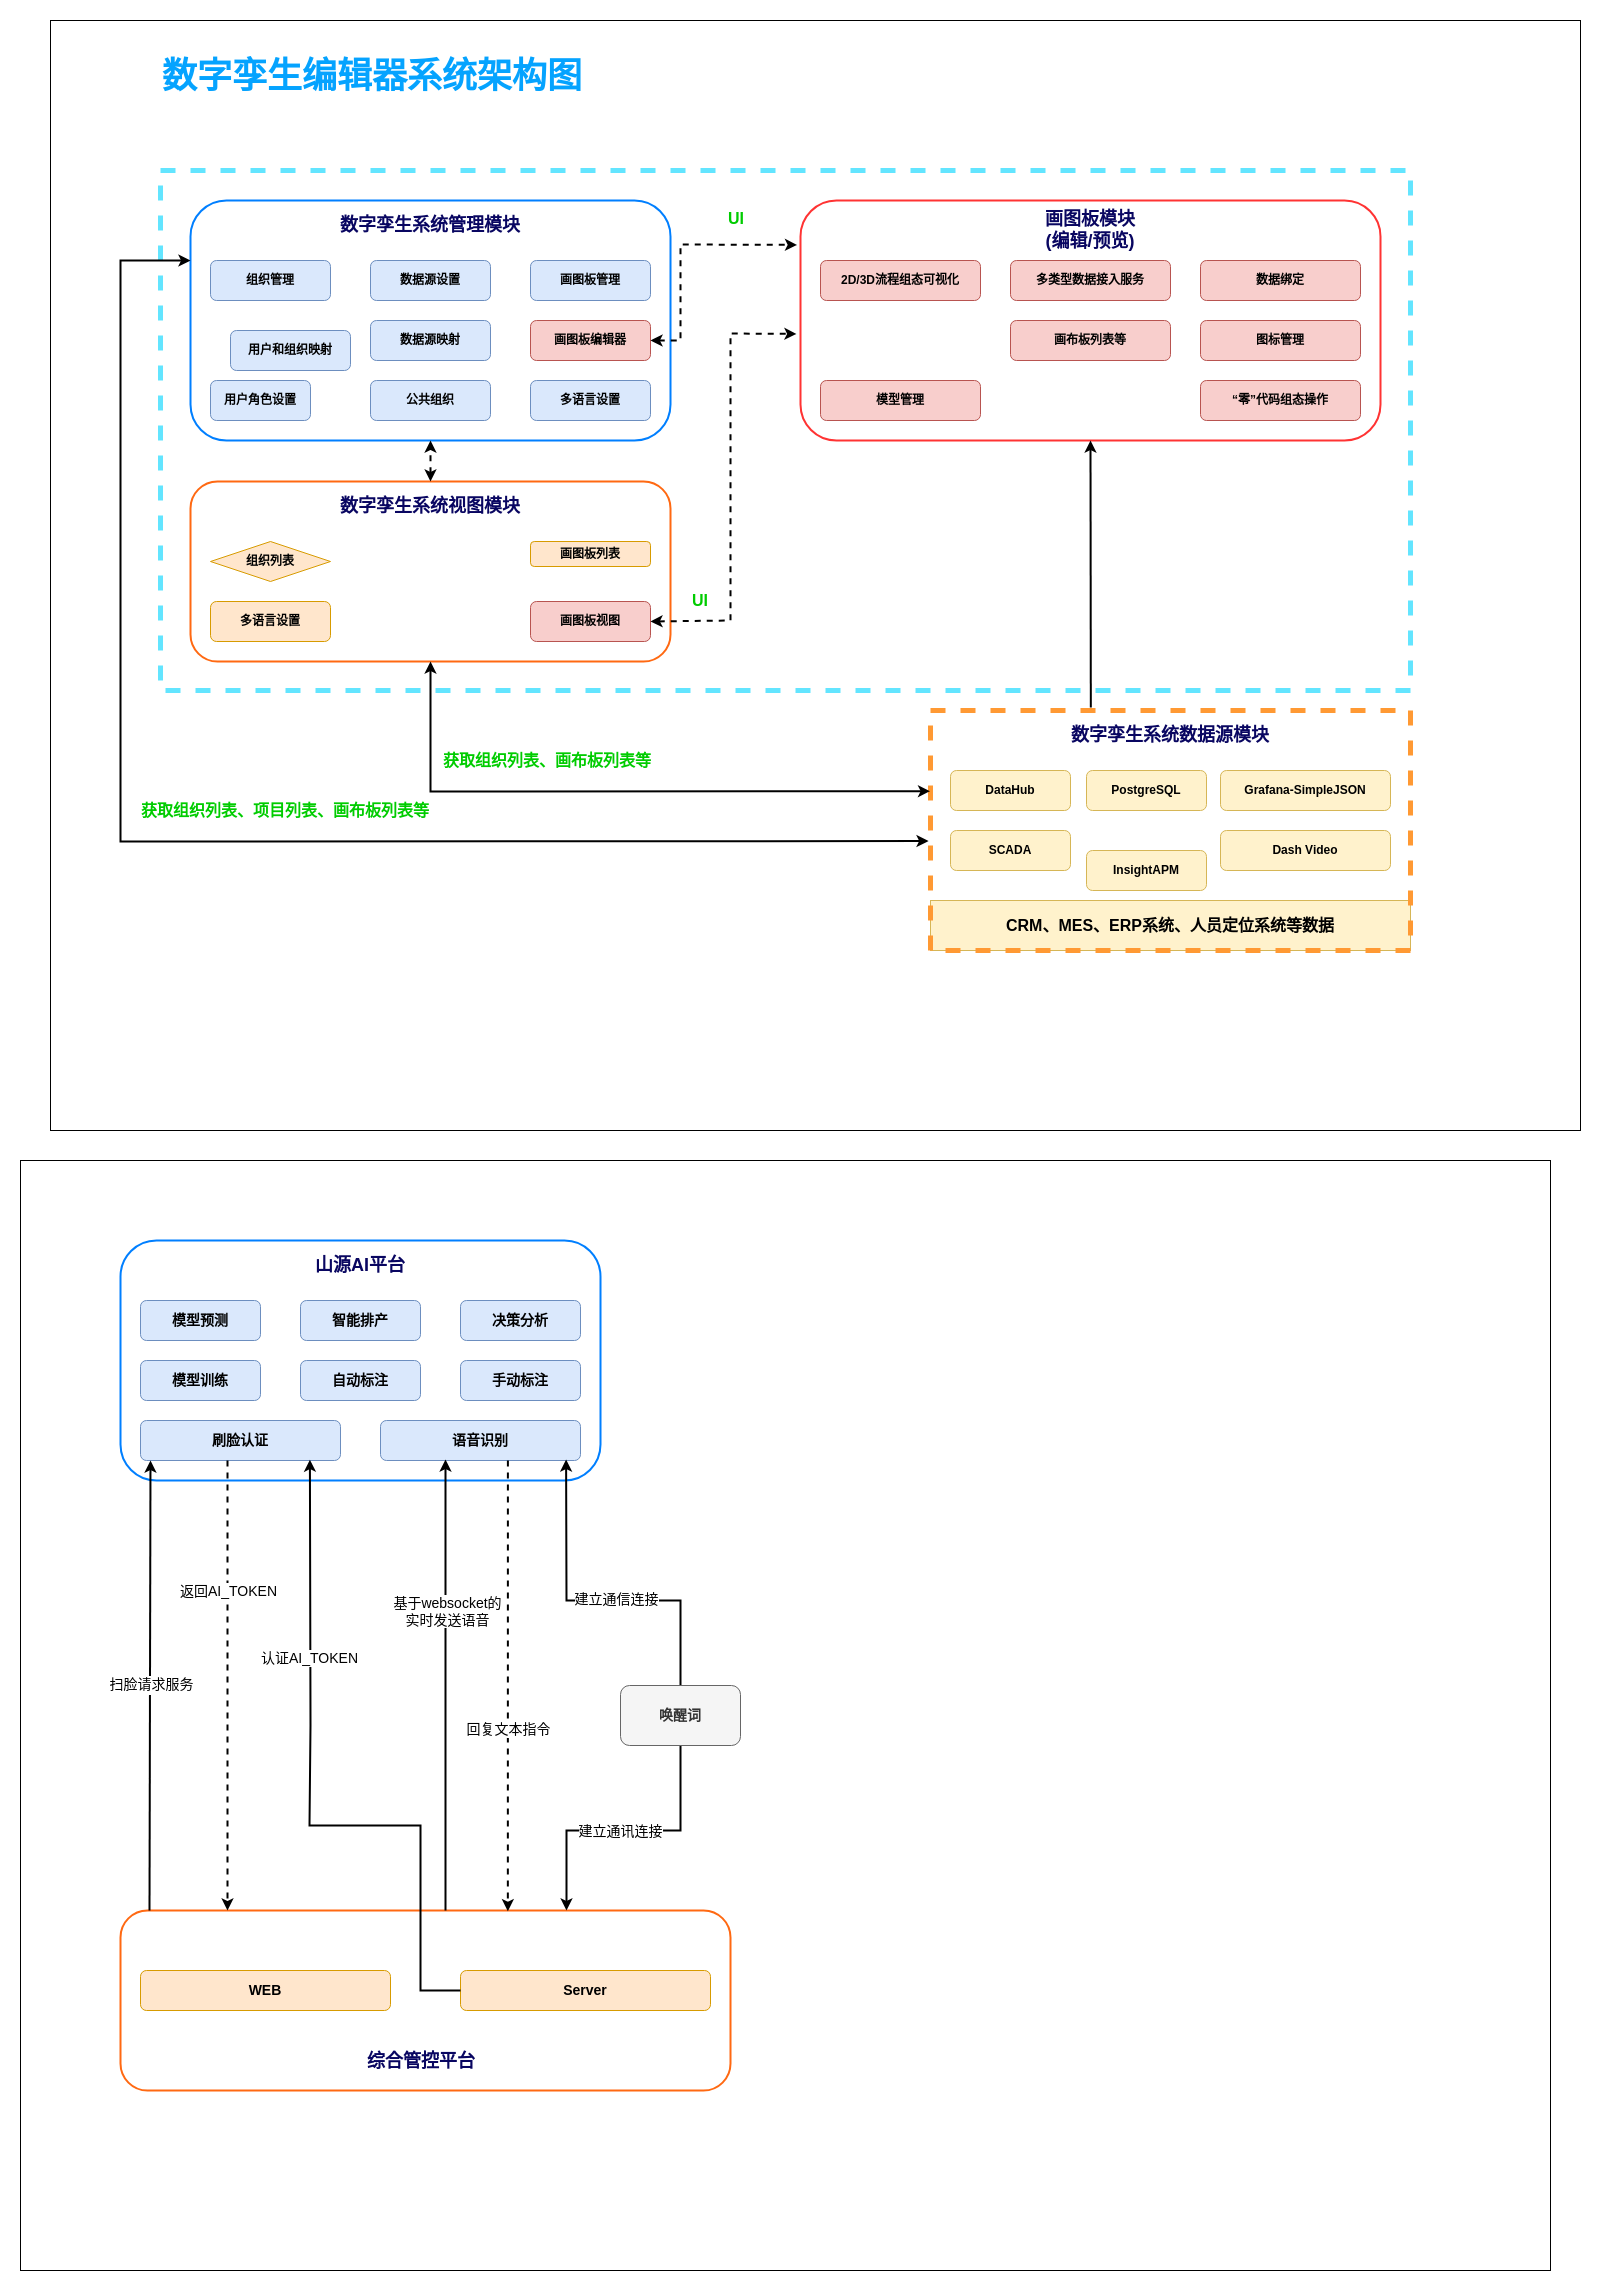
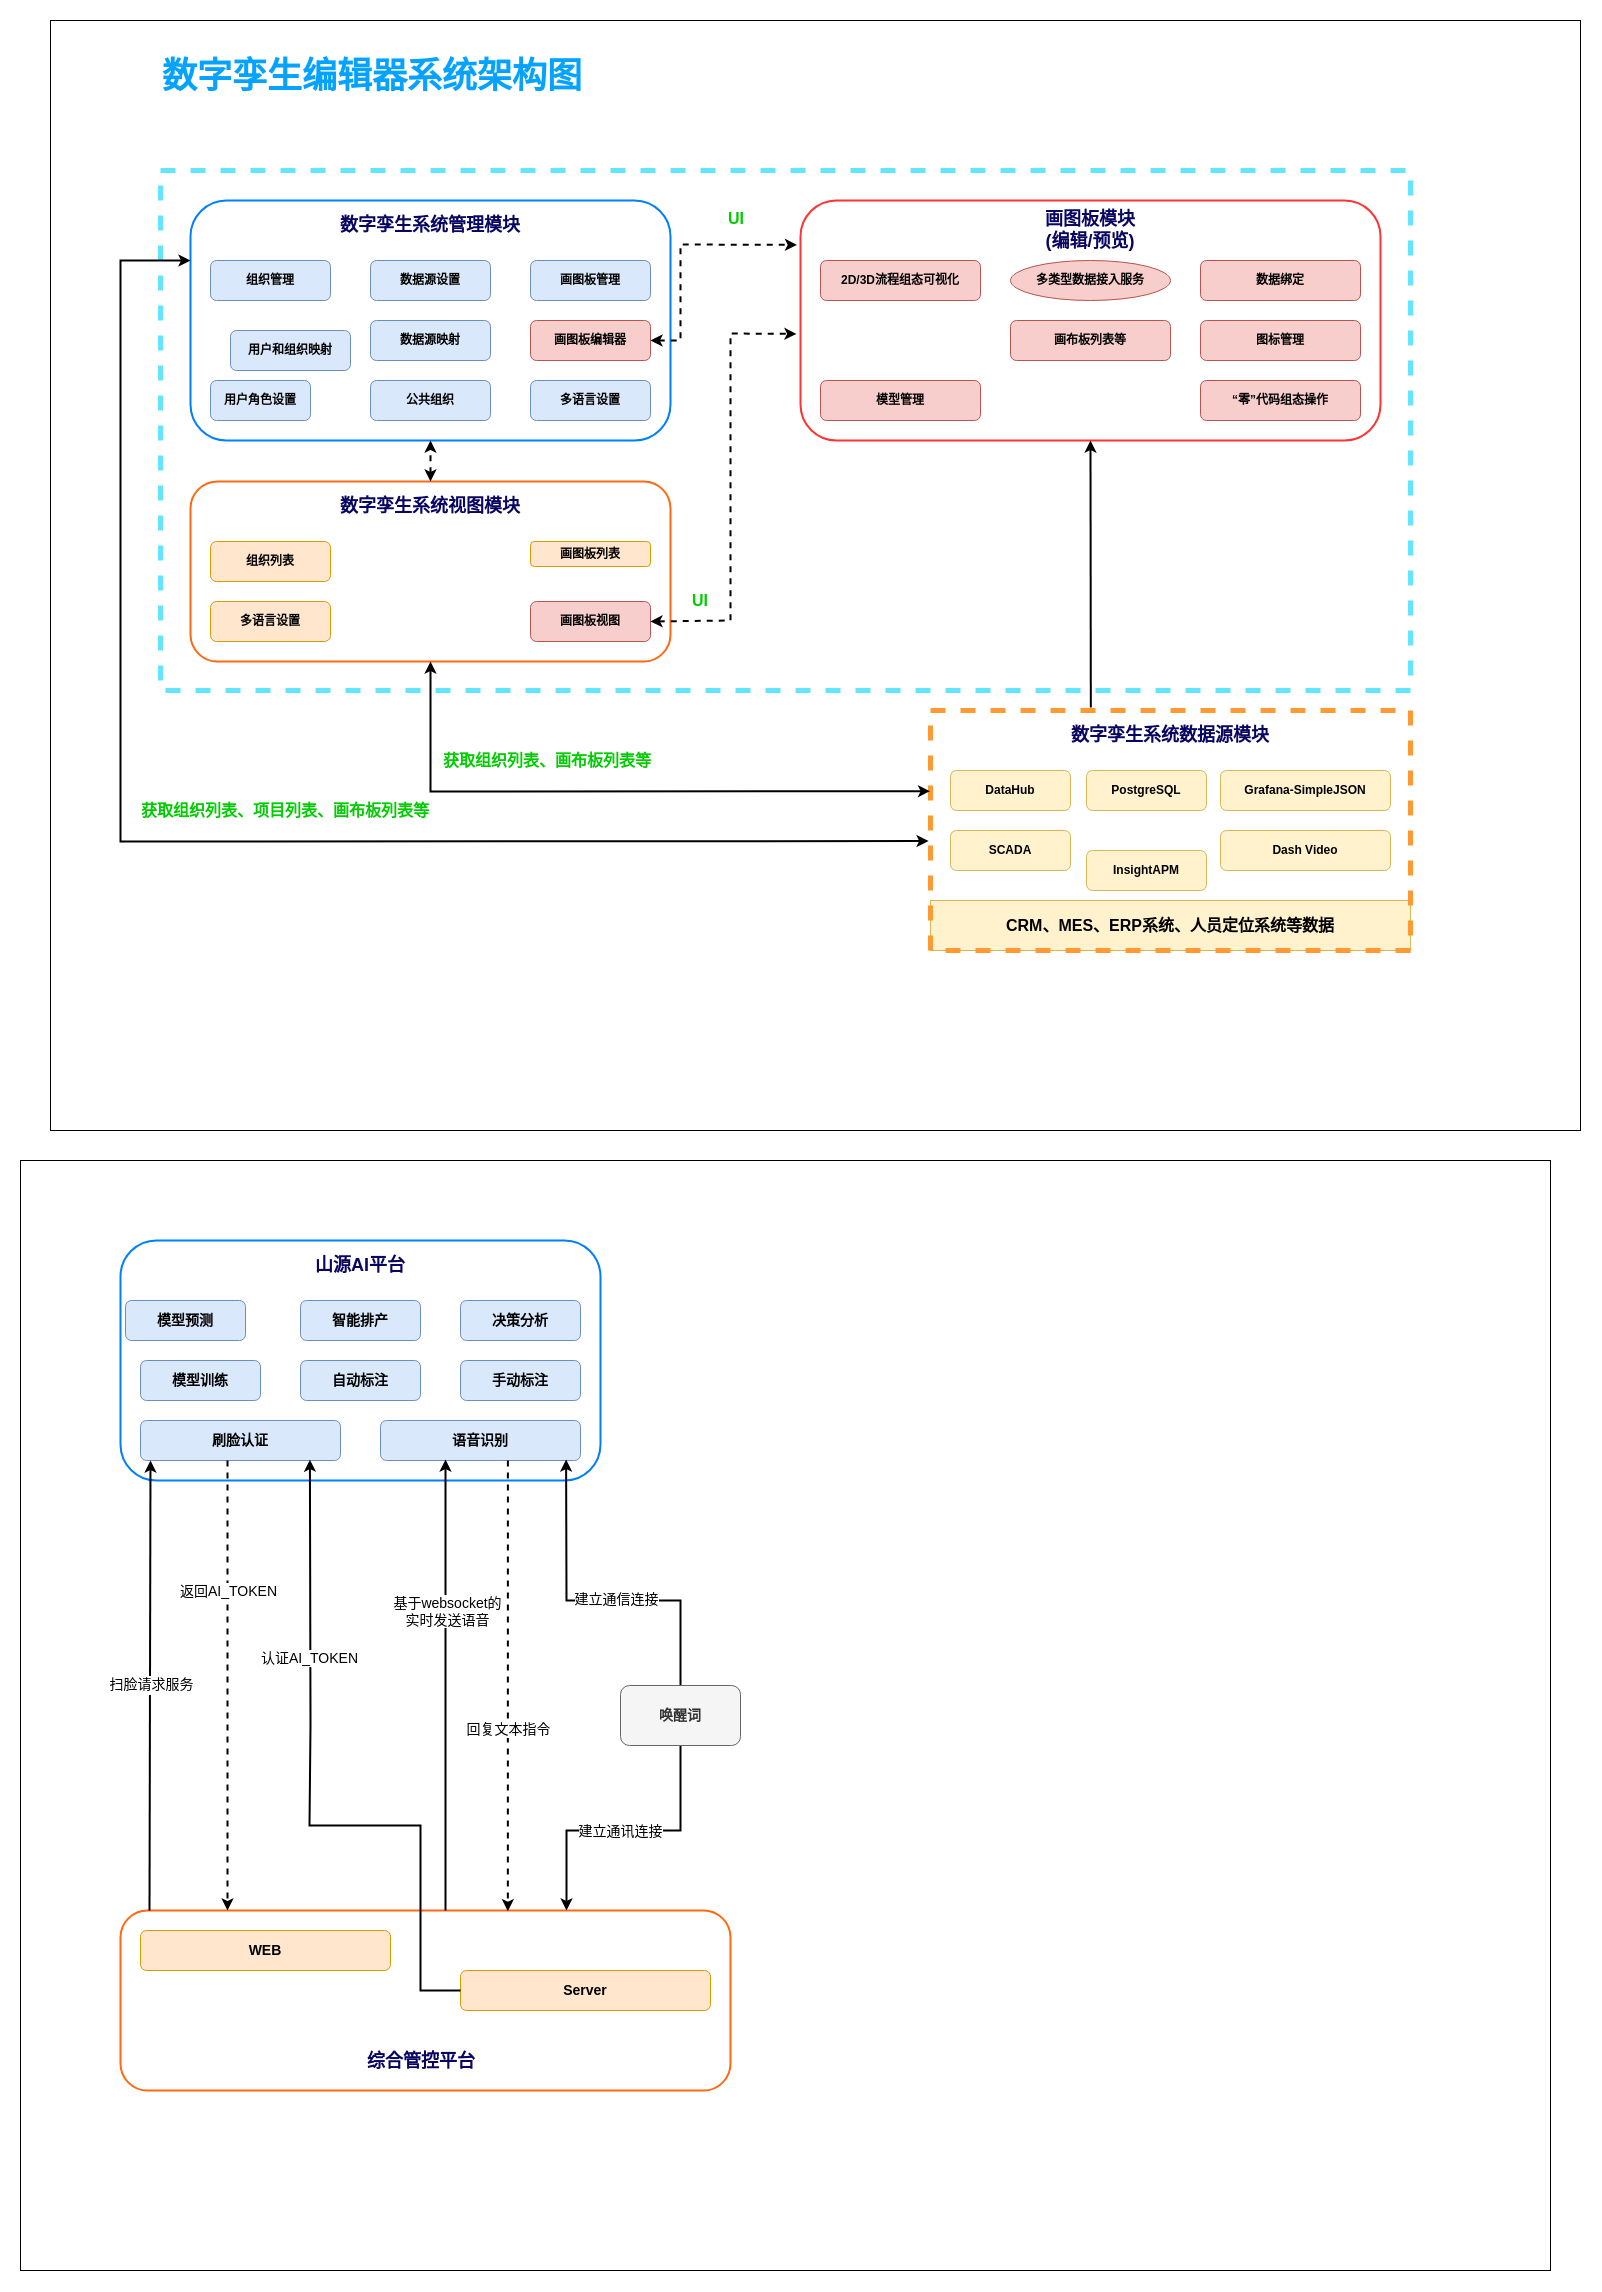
- <mxCell id="48" value="&lt;b&gt;多类型数据接入服务&lt;/b&gt;" style="rounded=1;whiteSpace=wrap;html=1;fontSize=12;glass=0;strokeWidth=1;shadow=0;fillColor=#f8cecc;strokeColor=#b85450;" parent="1" vertex="1"><mxGeometry x="1010" y="260" width="160" height="40" as="geometry" /></mxCell>
+ <mxCell id="48" value="&lt;b&gt;多类型数据接入服务&lt;/b&gt;" style="ellipse;whiteSpace=wrap;html=1;fontSize=12;glass=0;strokeWidth=1;shadow=0;fillColor=#f8cecc;strokeColor=#b85450;" parent="1" vertex="1"><mxGeometry x="1010" y="260" width="160" height="40" as="geometry" /></mxCell>
- <mxCell id="20" value="&lt;b&gt;组织列表&lt;/b&gt;" style="rhombus;whiteSpace=wrap;html=1;fontSize=12;glass=0;strokeWidth=1;shadow=0;fillColor=#ffe6cc;strokeColor=#d79b00;" parent="1" vertex="1"><mxGeometry x="210" y="541" width="120" height="40" as="geometry" /></mxCell>
+ <mxCell id="20" value="&lt;b&gt;组织列表&lt;/b&gt;" style="rounded=1;whiteSpace=wrap;html=1;fontSize=12;glass=0;strokeWidth=1;shadow=0;fillColor=#ffe6cc;strokeColor=#d79b00;" parent="1" vertex="1"><mxGeometry x="210" y="541" width="120" height="40" as="geometry" /></mxCell>
- <mxCell id="53" value="&lt;b style=&quot;font-size: 14px;&quot;&gt;模型预测&lt;/b&gt;" style="rounded=1;whiteSpace=wrap;html=1;fontSize=14;glass=0;strokeWidth=1;shadow=0;fillColor=#dae8fc;strokeColor=#6c8ebf;" parent="1" vertex="1"><mxGeometry x="140" y="1300" width="120" height="40" as="geometry" /></mxCell>
+ <mxCell id="53" value="&lt;b style=&quot;font-size: 14px;&quot;&gt;模型预测&lt;/b&gt;" style="rounded=1;whiteSpace=wrap;html=1;fontSize=14;glass=0;strokeWidth=1;shadow=0;fillColor=#dae8fc;strokeColor=#6c8ebf;" parent="1" vertex="1"><mxGeometry x="125" y="1300" width="120" height="40" as="geometry" /></mxCell>
- <mxCell id="63" value="&lt;b style=&quot;font-size: 14px;&quot;&gt;WEB&lt;/b&gt;" style="rounded=1;whiteSpace=wrap;html=1;fontSize=14;glass=0;strokeWidth=1;shadow=0;fillColor=#ffe6cc;strokeColor=#d79b00;" parent="1" vertex="1"><mxGeometry x="140" y="1970" width="250" height="40" as="geometry" /></mxCell>
+ <mxCell id="63" value="&lt;b style=&quot;font-size: 14px;&quot;&gt;WEB&lt;/b&gt;" style="rounded=1;whiteSpace=wrap;html=1;fontSize=14;glass=0;strokeWidth=1;shadow=0;fillColor=#ffe6cc;strokeColor=#d79b00;" parent="1" vertex="1"><mxGeometry x="140" y="1930" width="250" height="40" as="geometry" /></mxCell>
